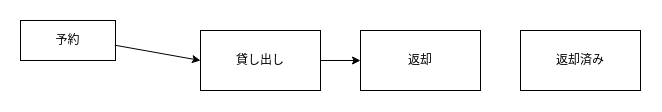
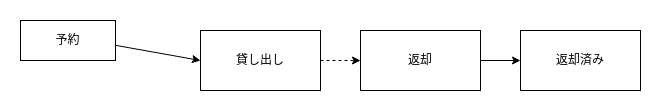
- <mxCell id="6" value="" style="endArrow=classic;html=1;exitX=1;exitY=0.5;exitDx=0;exitDy=0;entryX=0;entryY=0.5;entryDx=0;entryDy=0;" edge="1" parent="1" source="3" target="4"><mxGeometry width="50" height="50" relative="1" as="geometry"><mxPoint x="149.04" y="67.02" as="sourcePoint" /><mxPoint x="210" y="70" as="targetPoint" /><Array as="points" /></mxGeometry></mxCell>
+ <mxCell id="6" value="" style="endArrow=classic;html=1;exitX=1;exitY=0.5;exitDx=0;exitDy=0;entryX=0;entryY=0.5;entryDx=0;entryDy=0;dashed=1;" edge="1" parent="1" source="3" target="4"><mxGeometry width="50" height="50" relative="1" as="geometry"><mxPoint x="149.04" y="67.02" as="sourcePoint" /><mxPoint x="210" y="70" as="targetPoint" /><Array as="points" /></mxGeometry></mxCell>
+ <mxCell id="8" value="" style="endArrow=classic;html=1;exitX=1;exitY=0.5;exitDx=0;exitDy=0;entryX=0;entryY=0.5;entryDx=0;entryDy=0;" edge="1" parent="1" source="4" target="7"><mxGeometry width="50" height="50" relative="1" as="geometry"><mxPoint x="149.04" y="67.02" as="sourcePoint" /><mxPoint x="210" y="70" as="targetPoint" /></mxGeometry></mxCell>
